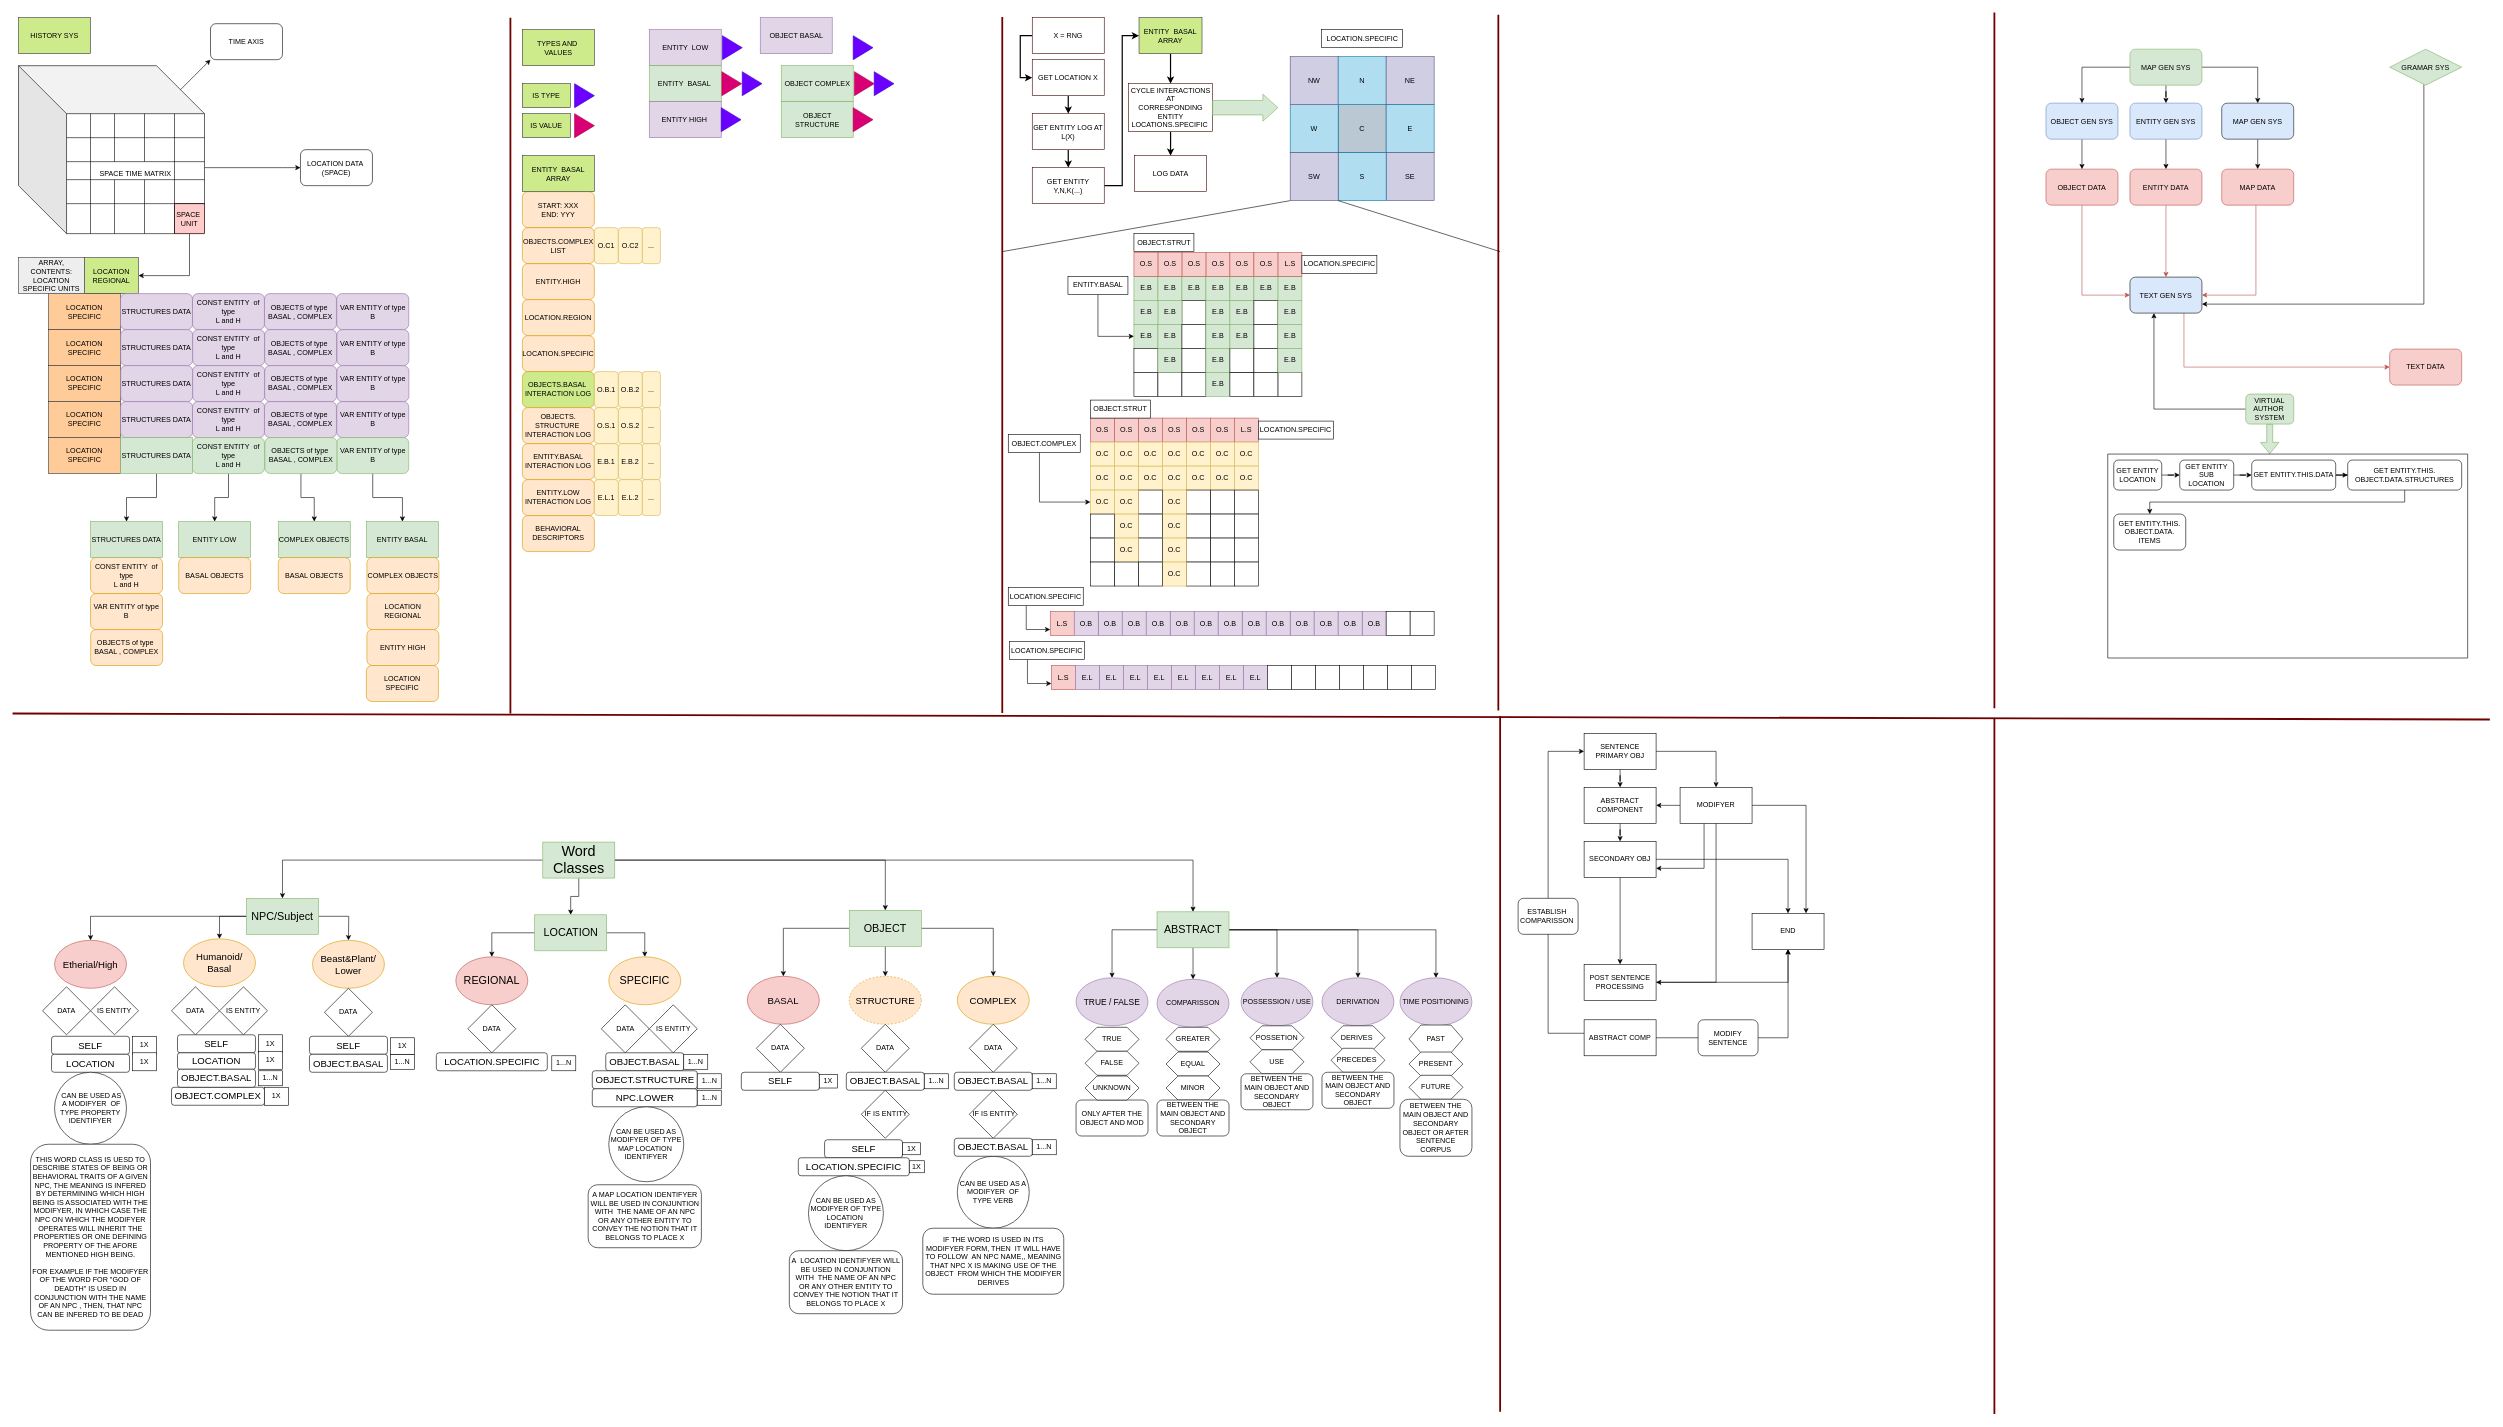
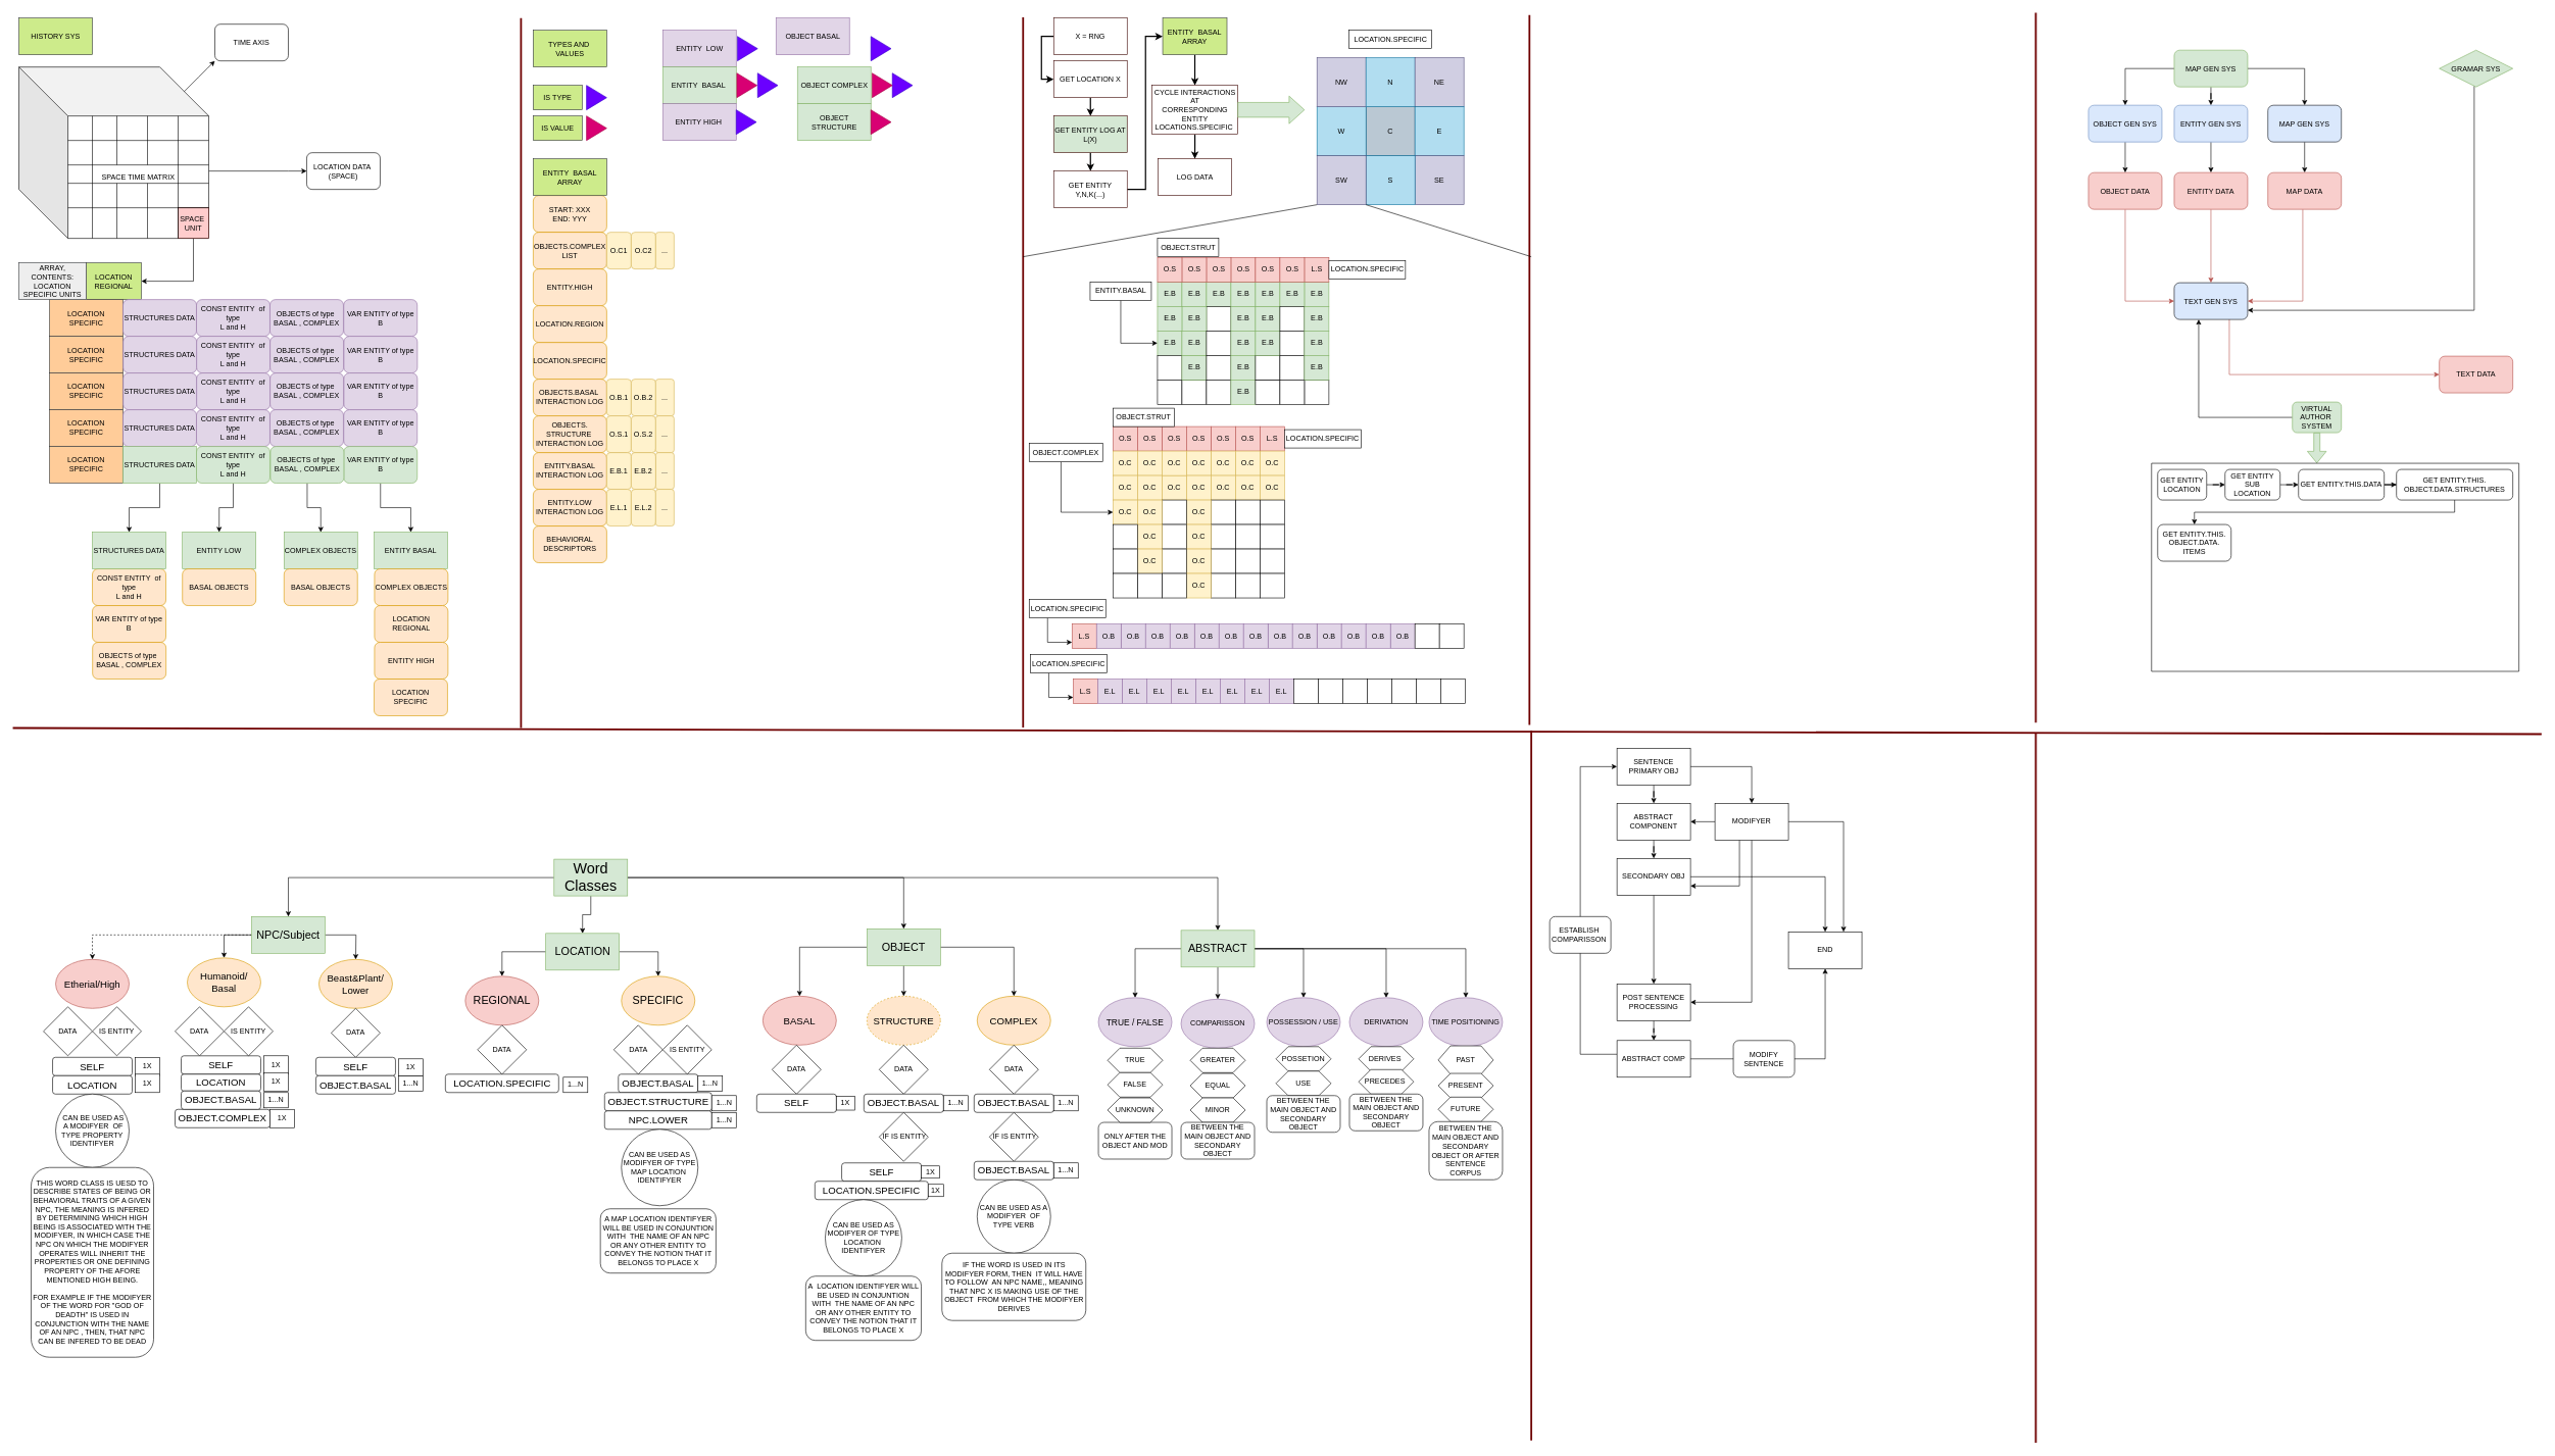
- <mxCell id="289" value="GET ENTITY LOG AT L(X)" style="rounded=0;whiteSpace=wrap;html=1;strokeColor=#3D0503;" parent="1" vertex="1"><mxGeometry x="1720" y="189" width="120" height="60" as="geometry" /></mxCell>
+ <mxCell id="289" value="GET ENTITY LOG AT L(X)" style="rounded=0;whiteSpace=wrap;html=1;strokeColor=#3D0503;fillColor=#d5e8d4;" parent="1" vertex="1"><mxGeometry x="1720" y="189" width="120" height="60" as="geometry" /></mxCell>
- <mxCell id="265" value="OBJECTS.BASAL&amp;nbsp;&lt;br&gt;INTERACTION LOG" style="rounded=1;whiteSpace=wrap;html=1;strokeColor=#d79b00;fillColor=#cdeb8b;" parent="1" vertex="1"><mxGeometry x="870" y="619" width="120" height="60" as="geometry" /></mxCell>
+ <mxCell id="265" value="OBJECTS.BASAL&amp;nbsp;&lt;br&gt;INTERACTION LOG" style="rounded=1;whiteSpace=wrap;html=1;strokeColor=#d79b00;fillColor=#ffe6cc;" parent="1" vertex="1"><mxGeometry x="870" y="619" width="120" height="60" as="geometry" /></mxCell>
- <mxCell id="65" style="edgeStyle=orthogonalEdgeStyle;rounded=0;orthogonalLoop=1;jettySize=auto;html=1;entryX=0.5;entryY=0;entryDx=0;entryDy=0;" parent="1" source="66" target="114" edge="1"><mxGeometry relative="1" as="geometry" /></mxCell>
+ <mxCell id="65" style="edgeStyle=orthogonalEdgeStyle;rounded=0;orthogonalLoop=1;jettySize=auto;html=1;entryX=0.5;entryY=0;entryDx=0;entryDy=0;dashed=1;" parent="1" source="66" target="114" edge="1"><mxGeometry relative="1" as="geometry" /></mxCell>
- <mxCell id="168" style="edgeStyle=orthogonalEdgeStyle;rounded=0;orthogonalLoop=1;jettySize=auto;html=1;" parent="1" source="169" target="173" edge="1"><mxGeometry relative="1" as="geometry" /></mxCell>
+ <mxCell id="168" style="edgeStyle=orthogonalEdgeStyle;rounded=0;orthogonalLoop=1;jettySize=auto;html=1;" parent="1" source="169" target="172" edge="1"><mxGeometry relative="1" as="geometry" /></mxCell>
